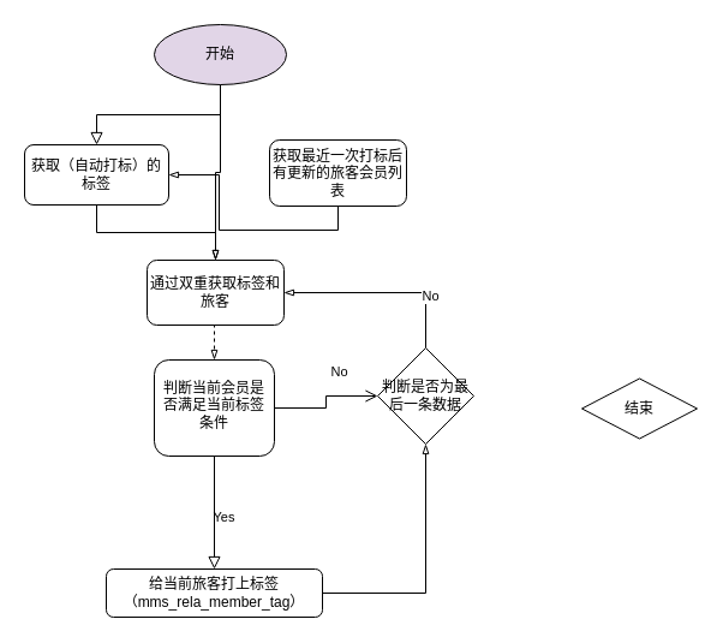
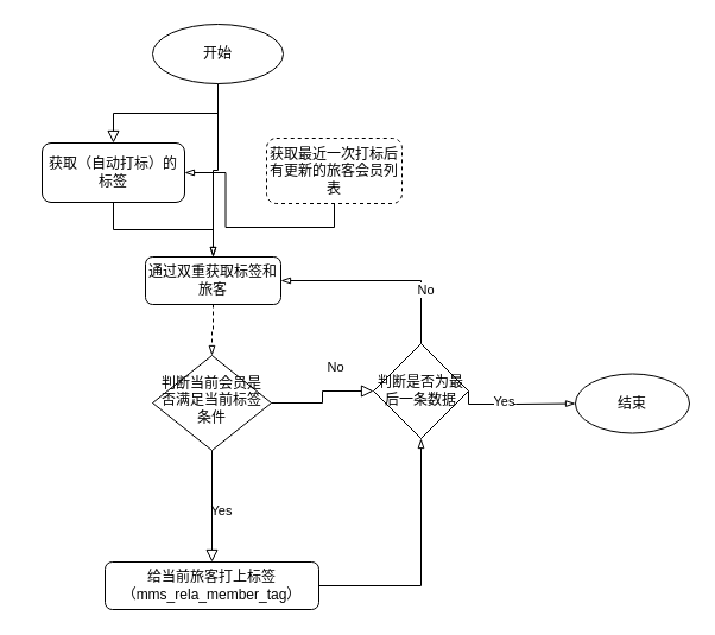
- <mxCell id="9" value="开始" style="ellipse;whiteSpace=wrap;html=1;fillColor=#e1d5e7;" vertex="1" parent="1"><mxGeometry x="128" y="20" width="110" height="50" as="geometry" /></mxCell>
+ <mxCell id="9" value="开始" style="ellipse;whiteSpace=wrap;html=1;" vertex="1" parent="1"><mxGeometry x="128" y="20" width="110" height="50" as="geometry" /></mxCell>
- <mxCell id="15" value="获取最近一次打标后有更新的旅客会员列表" style="rounded=1;whiteSpace=wrap;html=1;gradientColor=none;" vertex="1" parent="1"><mxGeometry x="224" y="116" width="114" height="55" as="geometry" /></mxCell>
+ <mxCell id="15" value="获取最近一次打标后有更新的旅客会员列表" style="rounded=1;whiteSpace=wrap;html=1;gradientColor=none;dashed=1;" vertex="1" parent="1"><mxGeometry x="224" y="116" width="114" height="55" as="geometry" /></mxCell>
- <mxCell id="3" value="获取（自动打标）的标签" style="rounded=1;whiteSpace=wrap;html=1;fontSize=12;glass=0;strokeWidth=1;shadow=0;" parent="1" vertex="1"><mxGeometry x="20" y="120" width="120" height="50" as="geometry" /></mxCell>
+ <mxCell id="3" value="获取（自动打标）的标签" style="rounded=1;whiteSpace=wrap;html=1;fontSize=12;glass=0;strokeWidth=1;shadow=0;" parent="1" vertex="1"><mxGeometry x="35" y="120" width="120" height="50" as="geometry" /></mxCell>
- <mxCell id="13" value="通过双重获取标签和旅客" style="rounded=1;whiteSpace=wrap;html=1;gradientColor=none;" vertex="1" parent="1"><mxGeometry x="122" y="216" width="114" height="54" as="geometry" /></mxCell>
+ <mxCell id="13" value="通过双重获取标签和旅客" style="rounded=1;whiteSpace=wrap;html=1;gradientColor=none;" vertex="1" parent="1"><mxGeometry x="122" y="216" width="114" height="40" as="geometry" /></mxCell>
- <mxCell id="7" value="No" style="rounded=0;html=1;jettySize=auto;orthogonalLoop=1;fontSize=11;endArrow=open;endFill=0;endSize=8;strokeWidth=1;shadow=0;labelBackgroundColor=none;edgeStyle=orthogonalEdgeStyle;exitX=1;exitY=0.5;exitDx=0;exitDy=0;" parent="1" source="11" target="20" edge="1"><mxGeometry x="0.333" y="20" relative="1" as="geometry"><mxPoint as="offset" /><mxPoint x="178" y="510" as="sourcePoint" /><mxPoint x="314" y="339.5" as="targetPoint" /></mxGeometry></mxCell>
+ <mxCell id="7" value="No" style="rounded=0;html=1;jettySize=auto;orthogonalLoop=1;fontSize=11;endArrow=block;endFill=0;endSize=8;strokeWidth=1;shadow=0;labelBackgroundColor=none;edgeStyle=orthogonalEdgeStyle;exitX=1;exitY=0.5;exitDx=0;exitDy=0;" parent="1" source="11" target="20" edge="1"><mxGeometry x="0.333" y="20" relative="1" as="geometry"><mxPoint as="offset" /><mxPoint x="178" y="510" as="sourcePoint" /><mxPoint x="314" y="339.5" as="targetPoint" /></mxGeometry></mxCell>
- <mxCell id="11" value="判断当前会员是否满足当前标签条件" style="whiteSpace=wrap;html=1;shadow=0;fontFamily=Helvetica;fontSize=12;align=center;strokeWidth=1;spacing=6;spacingTop=-4;rounded=1;" vertex="1" parent="1"><mxGeometry x="128" y="299" width="100" height="80" as="geometry" /></mxCell>
+ <mxCell id="11" value="判断当前会员是否满足当前标签条件" style="rhombus;whiteSpace=wrap;html=1;shadow=0;fontFamily=Helvetica;fontSize=12;align=center;strokeWidth=1;spacing=6;spacingTop=-4;" vertex="1" parent="1"><mxGeometry x="128" y="299" width="100" height="80" as="geometry" /></mxCell>
- <mxCell id="21" value="结束" style="rhombus;whiteSpace=wrap;html=1;gradientColor=none;" vertex="1" parent="1"><mxGeometry x="484" y="314.5" width="96" height="50" as="geometry" /></mxCell>
+ <mxCell id="21" value="结束" style="ellipse;whiteSpace=wrap;html=1;gradientColor=none;" vertex="1" parent="1"><mxGeometry x="484" y="314.5" width="96" height="50" as="geometry" /></mxCell>
+ <mxCell id="16" style="edgeStyle=orthogonalEdgeStyle;rounded=0;orthogonalLoop=1;jettySize=auto;html=1;exitX=1;exitY=0.5;exitDx=0;exitDy=0;entryX=0;entryY=0.5;entryDx=0;entryDy=0;endArrow=blockThin;endFill=0;strokeColor=default;strokeWidth=1;" edge="1" parent="1" source="20" target="21"><mxGeometry relative="1" as="geometry"><Array as="points"><mxPoint x="434" y="340" /><mxPoint x="434" y="340" /></Array></mxGeometry></mxCell>
+ <mxCell id="17" value="Yes" style="edgeLabel;html=1;align=center;verticalAlign=middle;resizable=0;points=[];" vertex="1" connectable="0" parent="16"><mxGeometry x="-0.209" y="3" relative="1" as="geometry"><mxPoint as="offset" /></mxGeometry></mxCell>
